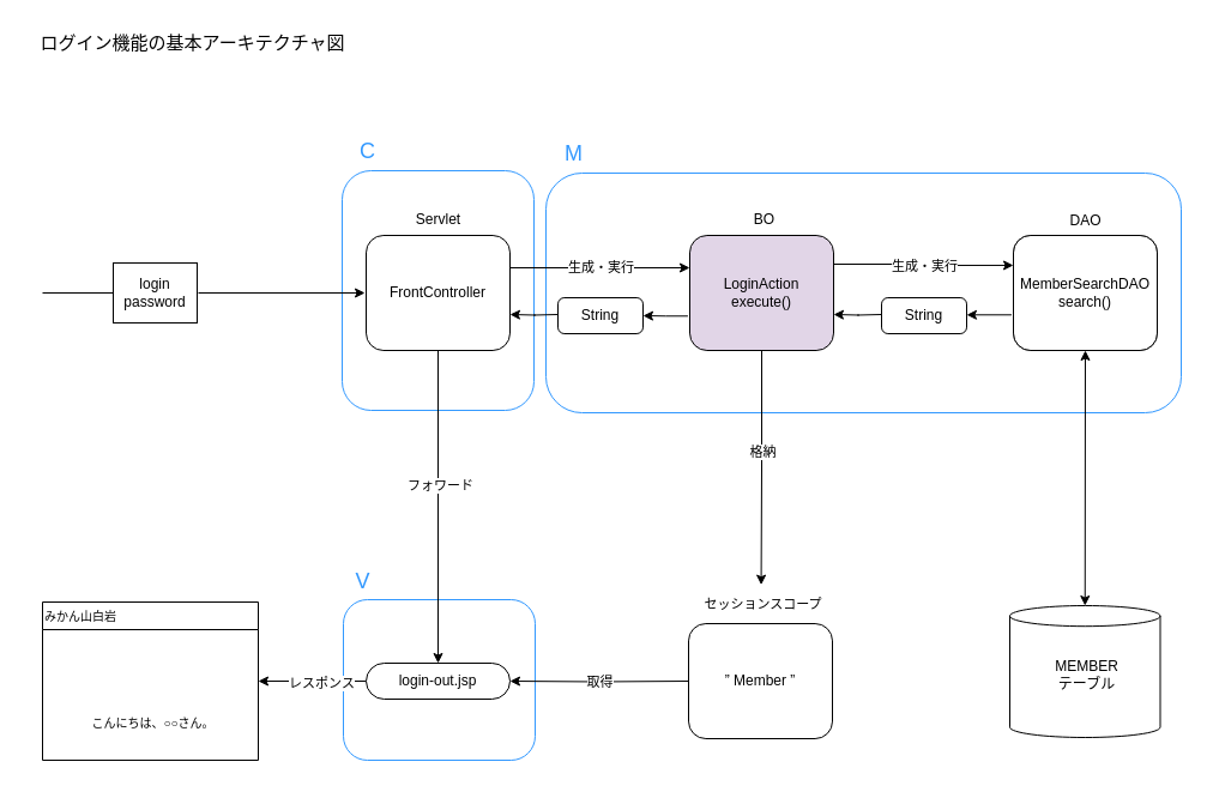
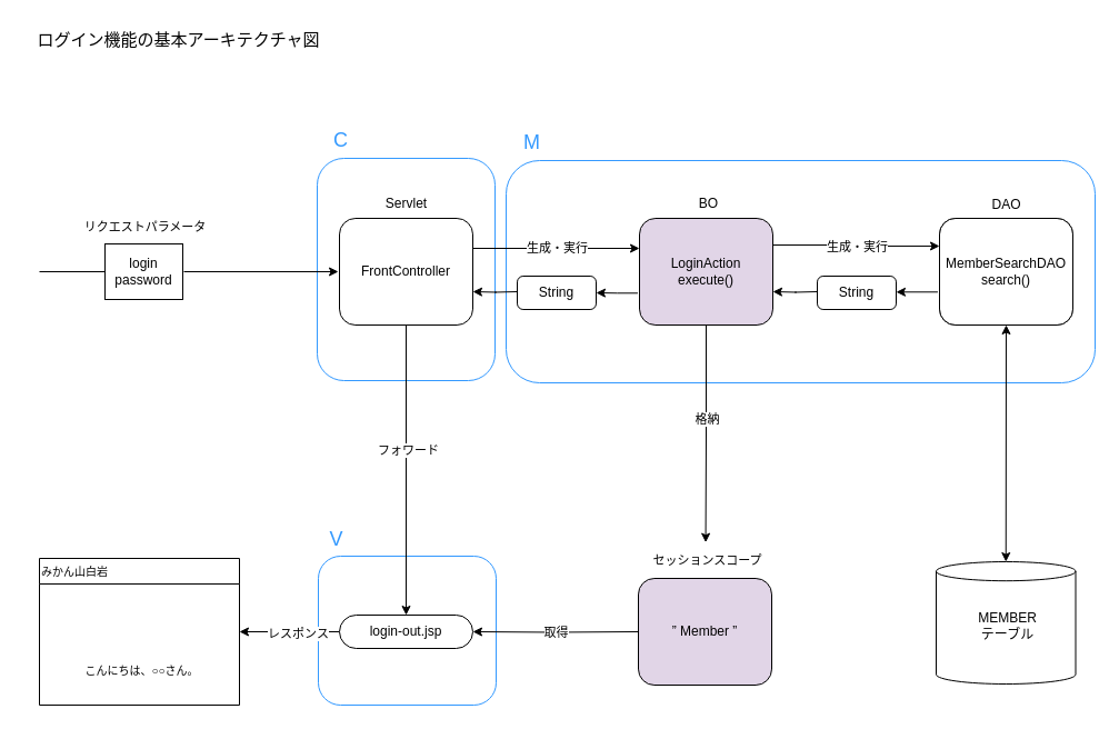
+ <mxCell id="7" value="&lt;font style=&quot;font-size: 11px;&quot;&gt;リクエストパラメータ&lt;/font&gt;" style="text;html=1;align=center;verticalAlign=middle;resizable=0;points=[];autosize=1;strokeColor=none;fillColor=none;" vertex="1" parent="1"><mxGeometry x="65" y="189" width="130" height="30" as="geometry" /></mxCell>
- <mxCell id="39" value="” Member ”" style="rounded=1;whiteSpace=wrap;html=1;" vertex="1" parent="1"><mxGeometry x="574" y="520" width="120" height="96" as="geometry" /></mxCell>
+ <mxCell id="39" value="” Member ”" style="rounded=1;whiteSpace=wrap;html=1;fillColor=#e1d5e7;" vertex="1" parent="1"><mxGeometry x="574" y="520" width="120" height="96" as="geometry" /></mxCell>
